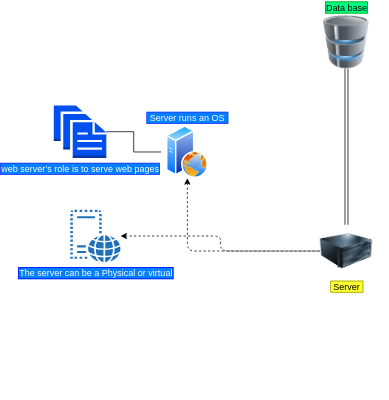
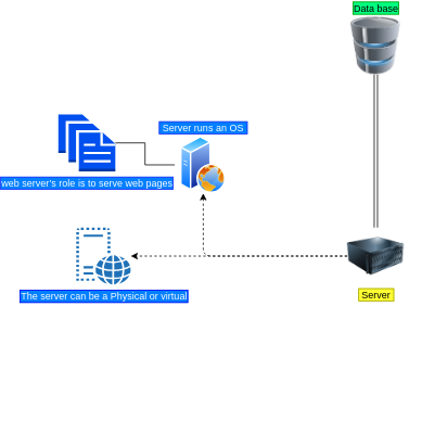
- <mxCell id="4" value="&amp;nbsp;Server&amp;nbsp; " style="image;html=1;image=img/lib/clip_art/computers/Server_128x128.png;fontColor=#000000;labelBackgroundColor=#FFFF33;labelBorderColor=#999900;verticalAlign=top;horizontal=1;fontSize=12;labelPosition=center;verticalLabelPosition=bottom;align=center;rounded=1;spacing=0;" vertex="1" parent="1"><mxGeometry x="375" y="299" width="70" height="70" as="geometry" /></mxCell>
+ <mxCell id="4" value="&amp;nbsp;Server&amp;nbsp; " style="image;html=1;image=img/lib/clip_art/computers/Server_128x128.png;fontColor=#000000;labelBackgroundColor=#FFFF33;labelBorderColor=#999900;verticalAlign=top;horizontal=1;fontSize=12;labelPosition=center;verticalLabelPosition=bottom;align=center;rounded=1;spacing=0;" vertex="1" parent="1"><mxGeometry x="375" y="279" width="70" height="70" as="geometry" /></mxCell>
